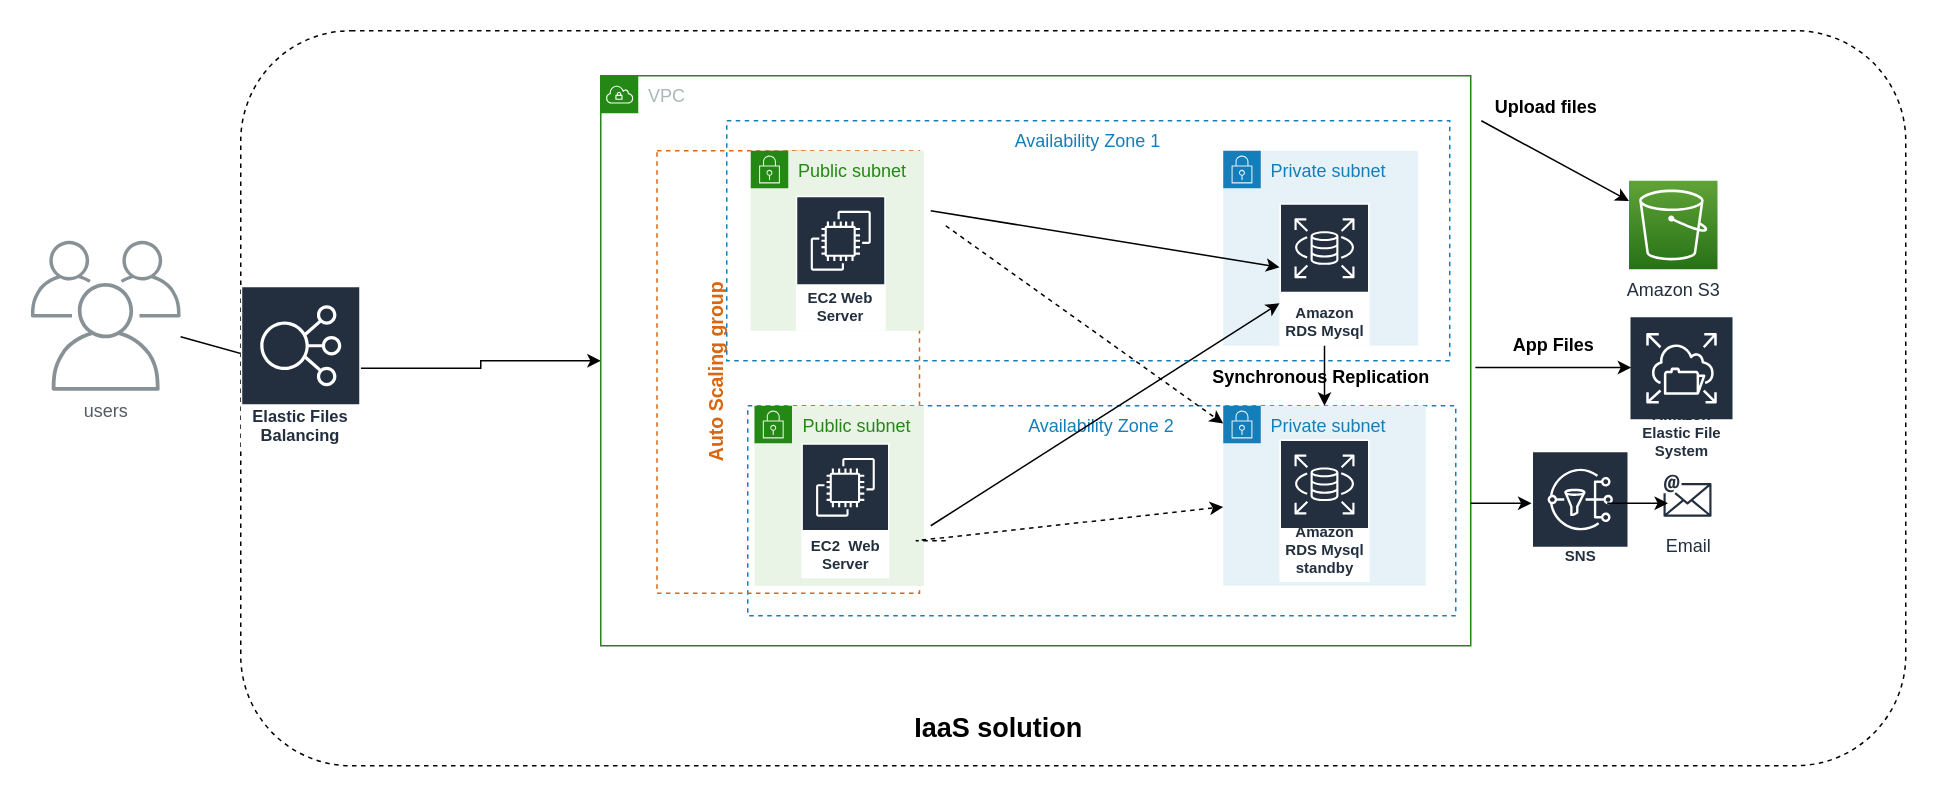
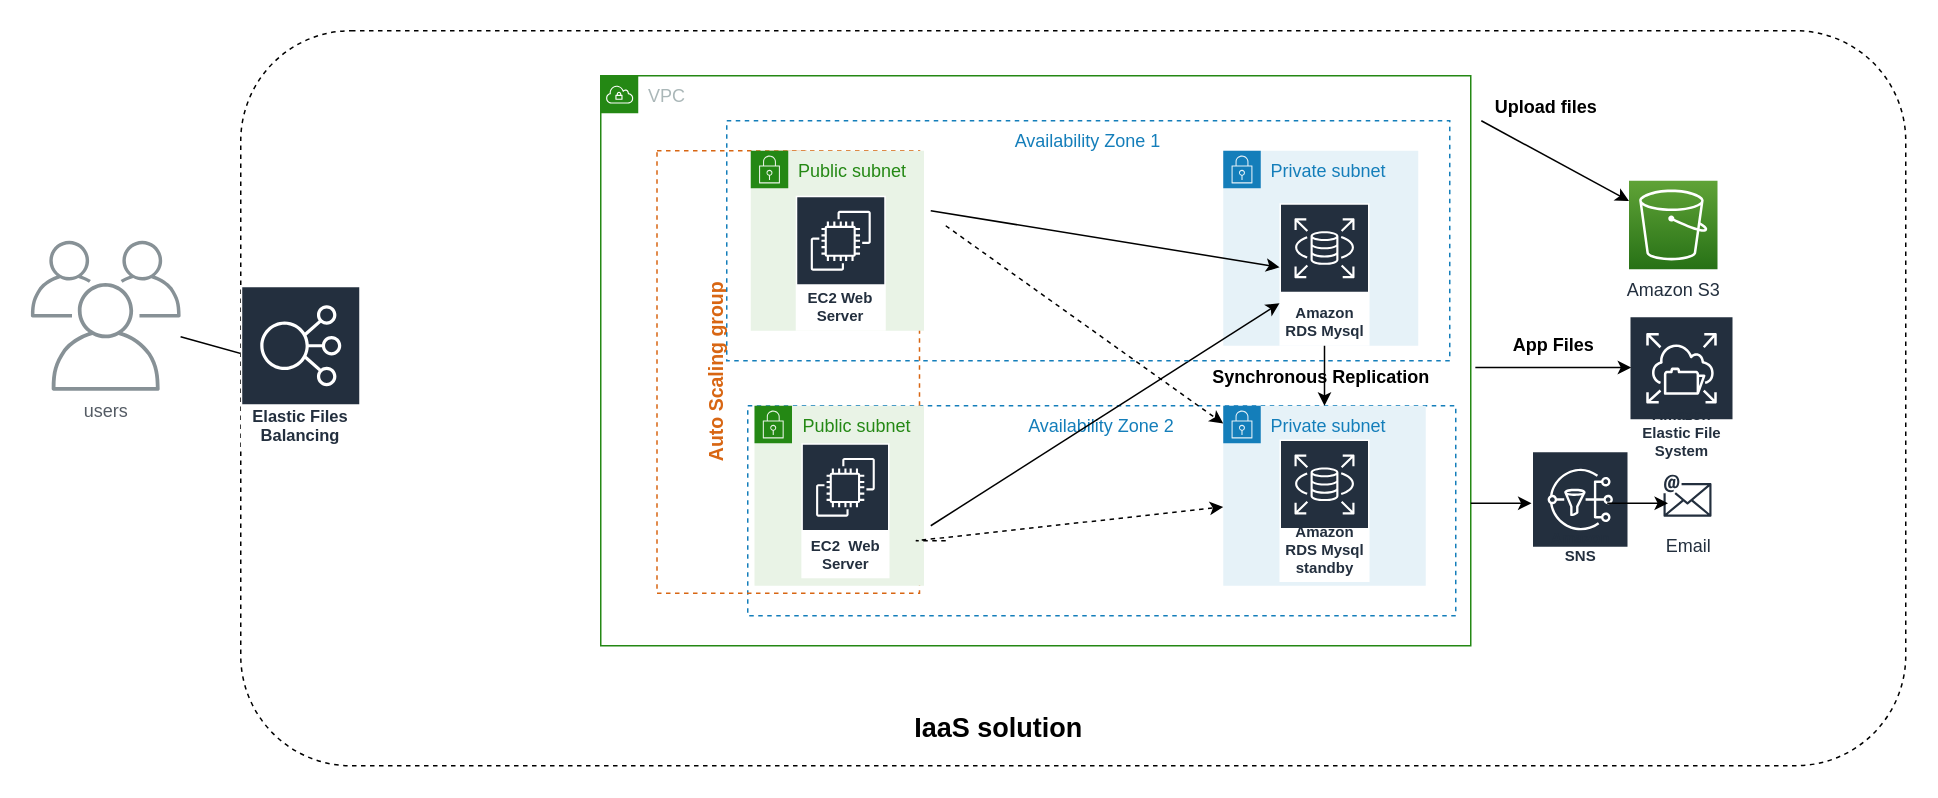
- <mxCell id="9" style="edgeStyle=orthogonalEdgeStyle;rounded=0;orthogonalLoop=1;jettySize=auto;html=1;fontFamily=Helvetica;entryX=0;entryY=0.5;entryDx=0;entryDy=0;" edge="1" parent="1" source="10" target="11"><mxGeometry relative="1" as="geometry" /></mxCell>
